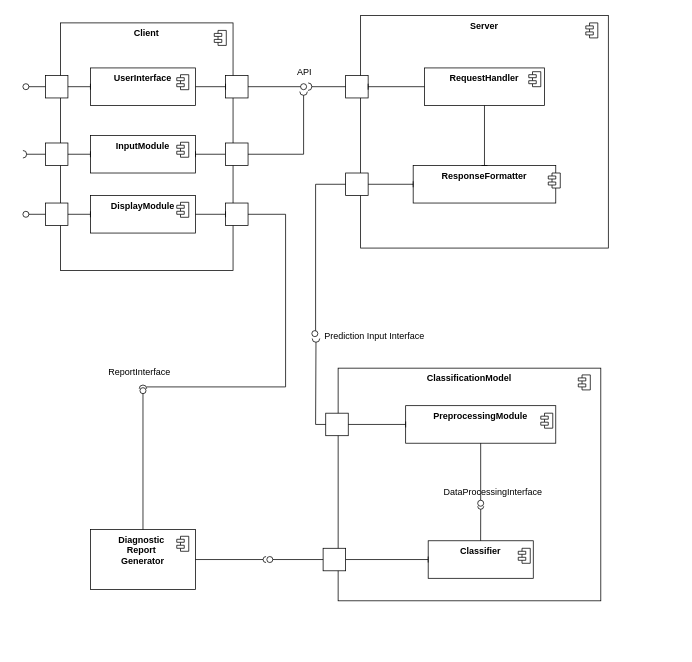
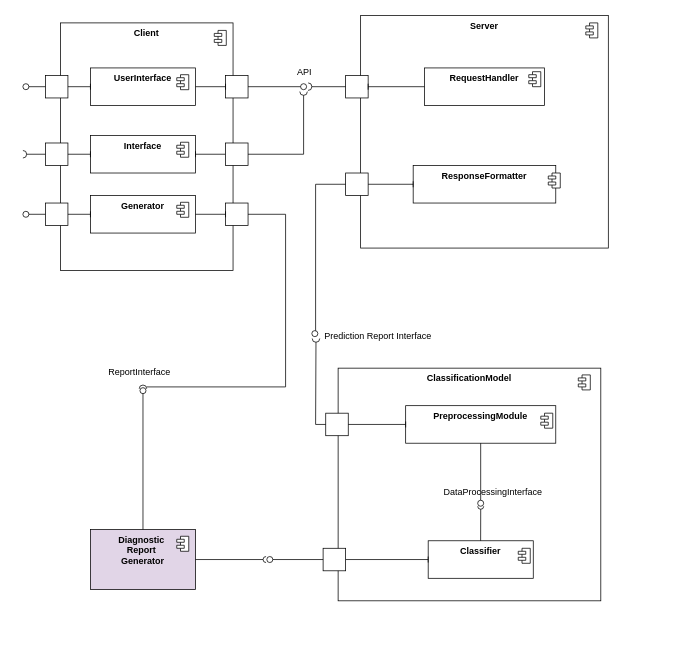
- <mxCell id="44" style="edgeStyle=orthogonalEdgeStyle;rounded=0;orthogonalLoop=1;jettySize=auto;html=1;exitX=0.5;exitY=1;exitDx=0;exitDy=0;endArrow=baseDash;endFill=0;" edge="1" parent="36" source="40" target="42"><mxGeometry relative="1" as="geometry" /></mxCell>
- <mxCell id="9" value="InputModule" style="fontStyle=1;align=center;verticalAlign=top;childLayout=stackLayout;horizontal=1;horizontalStack=0;resizeParent=1;resizeParentMax=0;resizeLast=0;marginBottom=0;container=0;" vertex="1" parent="8"><mxGeometry width="140" height="50" as="geometry" /></mxCell>
+ <mxCell id="9" value="Interface" style="fontStyle=1;align=center;verticalAlign=top;childLayout=stackLayout;horizontal=1;horizontalStack=0;resizeParent=1;resizeParentMax=0;resizeLast=0;marginBottom=0;container=0;" vertex="1" parent="8"><mxGeometry width="140" height="50" as="geometry" /></mxCell>
- <mxCell id="12" value="DisplayModule" style="fontStyle=1;align=center;verticalAlign=top;childLayout=stackLayout;horizontal=1;horizontalStack=0;resizeParent=1;resizeParentMax=0;resizeLast=0;marginBottom=0;container=0;" vertex="1" parent="11"><mxGeometry width="140" height="50" as="geometry" /></mxCell>
+ <mxCell id="12" value="Generator" style="fontStyle=1;align=center;verticalAlign=top;childLayout=stackLayout;horizontal=1;horizontalStack=0;resizeParent=1;resizeParentMax=0;resizeLast=0;marginBottom=0;container=0;" vertex="1" parent="11"><mxGeometry width="140" height="50" as="geometry" /></mxCell>
- <mxCell id="48" value="Prediction Input Interface" style="text;whiteSpace=wrap;html=1;" vertex="1" parent="35"><mxGeometry x="-50" y="413" width="170" height="40" as="geometry" /></mxCell>
+ <mxCell id="48" value="Prediction Report Interface" style="text;whiteSpace=wrap;html=1;" vertex="1" parent="35"><mxGeometry x="-50" y="413" width="170" height="40" as="geometry" /></mxCell>
- <mxCell id="50" value="Diagnostic &#10;Report &#10;Generator" style="fontStyle=1;align=center;verticalAlign=top;childLayout=stackLayout;horizontal=1;horizontalStack=0;resizeParent=1;resizeParentMax=0;resizeLast=0;marginBottom=0;container=0;" vertex="1" parent="49"><mxGeometry width="140" height="80" as="geometry" /></mxCell>
+ <mxCell id="50" value="Diagnostic &#10;Report &#10;Generator" style="fontStyle=1;align=center;verticalAlign=top;childLayout=stackLayout;horizontal=1;horizontalStack=0;resizeParent=1;resizeParentMax=0;resizeLast=0;marginBottom=0;container=0;fillColor=#e1d5e7;" vertex="1" parent="49"><mxGeometry width="140" height="80" as="geometry" /></mxCell>
